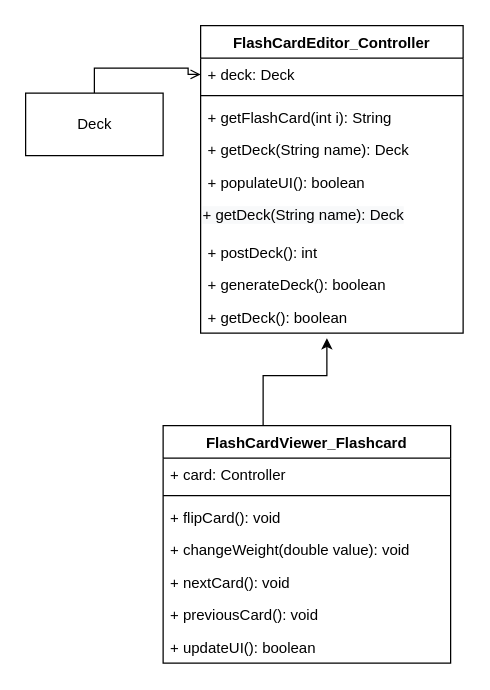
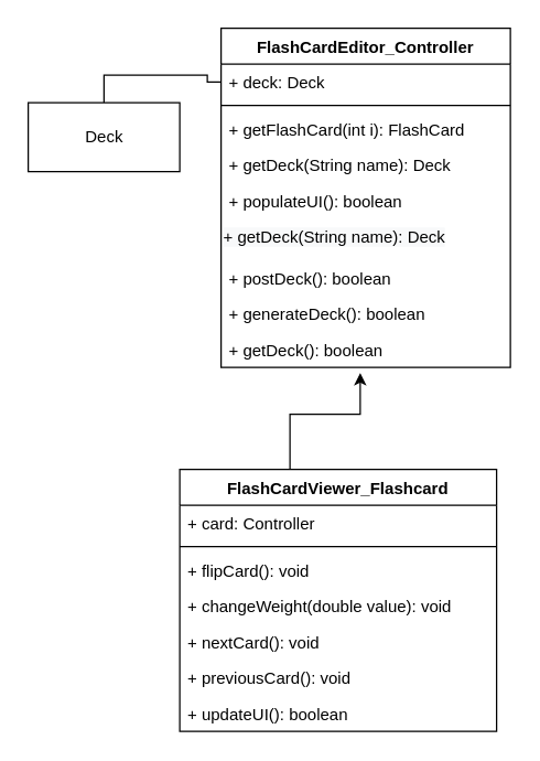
- <mxCell id="12" style="edgeStyle=orthogonalEdgeStyle;rounded=0;orthogonalLoop=1;jettySize=auto;html=1;entryX=0;entryY=0.5;entryDx=0;entryDy=0;endArrow=open;endFill=0;" parent="1" source="13" target="3" edge="1"><mxGeometry relative="1" as="geometry" /></mxCell>
+ <mxCell id="12" style="edgeStyle=orthogonalEdgeStyle;rounded=0;orthogonalLoop=1;jettySize=auto;html=1;entryX=0;entryY=0.5;entryDx=0;entryDy=0;endArrow=none;endFill=0;" parent="1" source="13" target="3" edge="1"><mxGeometry relative="1" as="geometry" /></mxCell>
- <mxCell id="5" value="+ getFlashCard(int i): String" style="text;strokeColor=none;fillColor=none;align=left;verticalAlign=top;spacingLeft=4;spacingRight=4;overflow=hidden;rotatable=0;points=[[0,0.5],[1,0.5]];portConstraint=eastwest;" parent="2" vertex="1"><mxGeometry y="60" width="210" height="26" as="geometry" /></mxCell>
+ <mxCell id="5" value="+ getFlashCard(int i): FlashCard" style="text;strokeColor=none;fillColor=none;align=left;verticalAlign=top;spacingLeft=4;spacingRight=4;overflow=hidden;rotatable=0;points=[[0,0.5],[1,0.5]];portConstraint=eastwest;" parent="2" vertex="1"><mxGeometry y="60" width="210" height="26" as="geometry" /></mxCell>
- <mxCell id="9" value="+ postDeck(): int" style="text;strokeColor=none;fillColor=none;align=left;verticalAlign=top;spacingLeft=4;spacingRight=4;overflow=hidden;rotatable=0;points=[[0,0.5],[1,0.5]];portConstraint=eastwest;" parent="2" vertex="1"><mxGeometry y="168" width="210" height="26" as="geometry" /></mxCell>
+ <mxCell id="9" value="+ postDeck(): boolean" style="text;strokeColor=none;fillColor=none;align=left;verticalAlign=top;spacingLeft=4;spacingRight=4;overflow=hidden;rotatable=0;points=[[0,0.5],[1,0.5]];portConstraint=eastwest;" parent="2" vertex="1"><mxGeometry y="168" width="210" height="26" as="geometry" /></mxCell>
